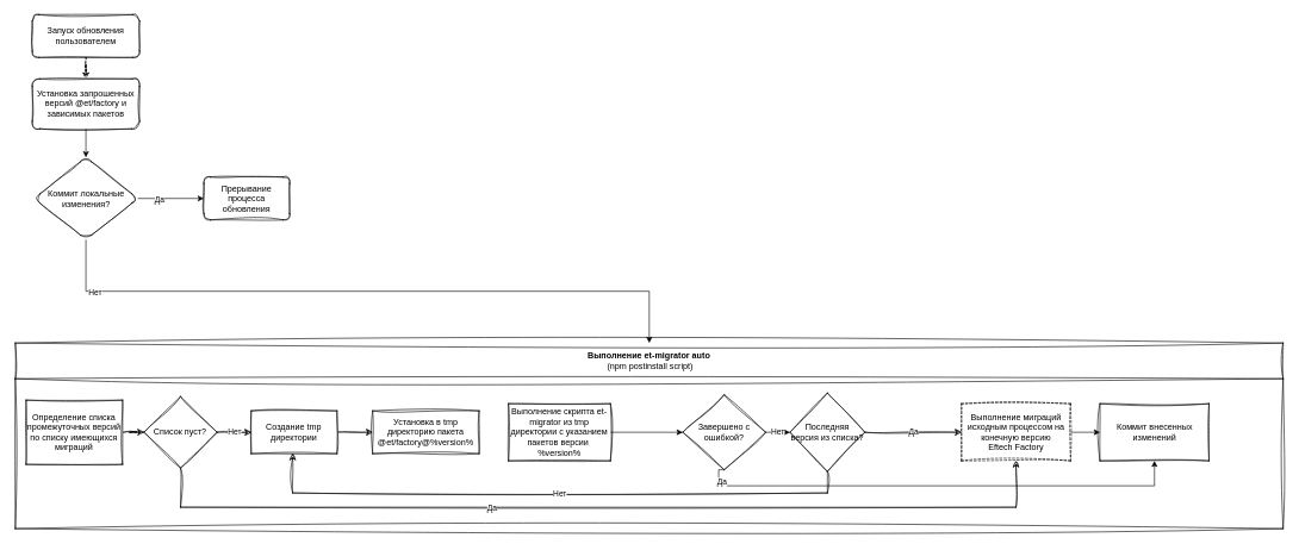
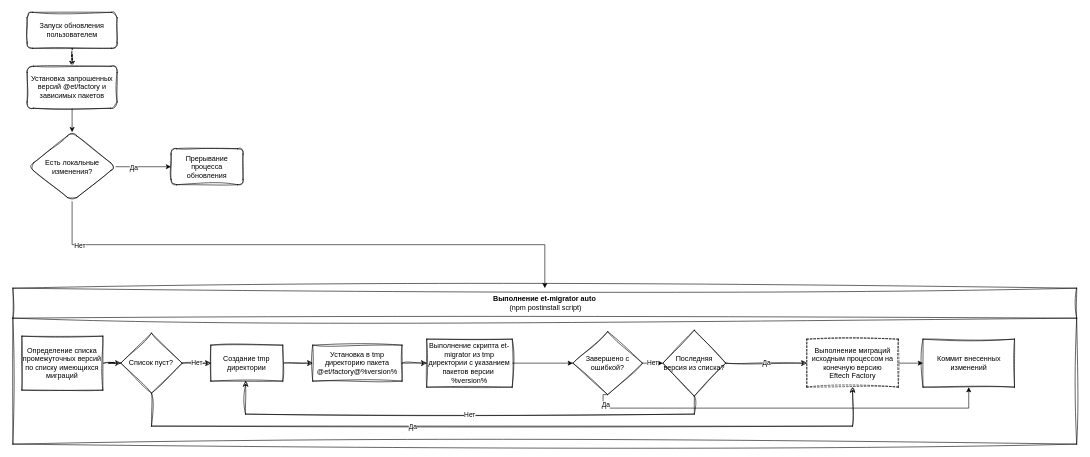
- <mxCell id="34" value="Коммит локальные изменения?" style="rhombus;whiteSpace=wrap;html=1;rounded=1;glass=0;strokeWidth=1;shadow=0;comic=0;sketch=1;curveFitting=1;jiggle=2;" vertex="1" parent="1"><mxGeometry x="46.5" y="220" width="145" height="115" as="geometry" /></mxCell>
+ <mxCell id="34" value="Есть локальные изменения?" style="rhombus;whiteSpace=wrap;html=1;rounded=1;glass=0;strokeWidth=1;shadow=0;comic=0;sketch=1;curveFitting=1;jiggle=2;" vertex="1" parent="1"><mxGeometry x="46.5" y="220" width="145" height="115" as="geometry" /></mxCell>
+ <mxCell id="18" value="" style="edgeStyle=orthogonalEdgeStyle;rounded=0;orthogonalLoop=1;jettySize=auto;html=1;sketch=1;curveFitting=1;jiggle=2;" edge="1" parent="6" source="15" target="17"><mxGeometry relative="1" as="geometry" /></mxCell>
